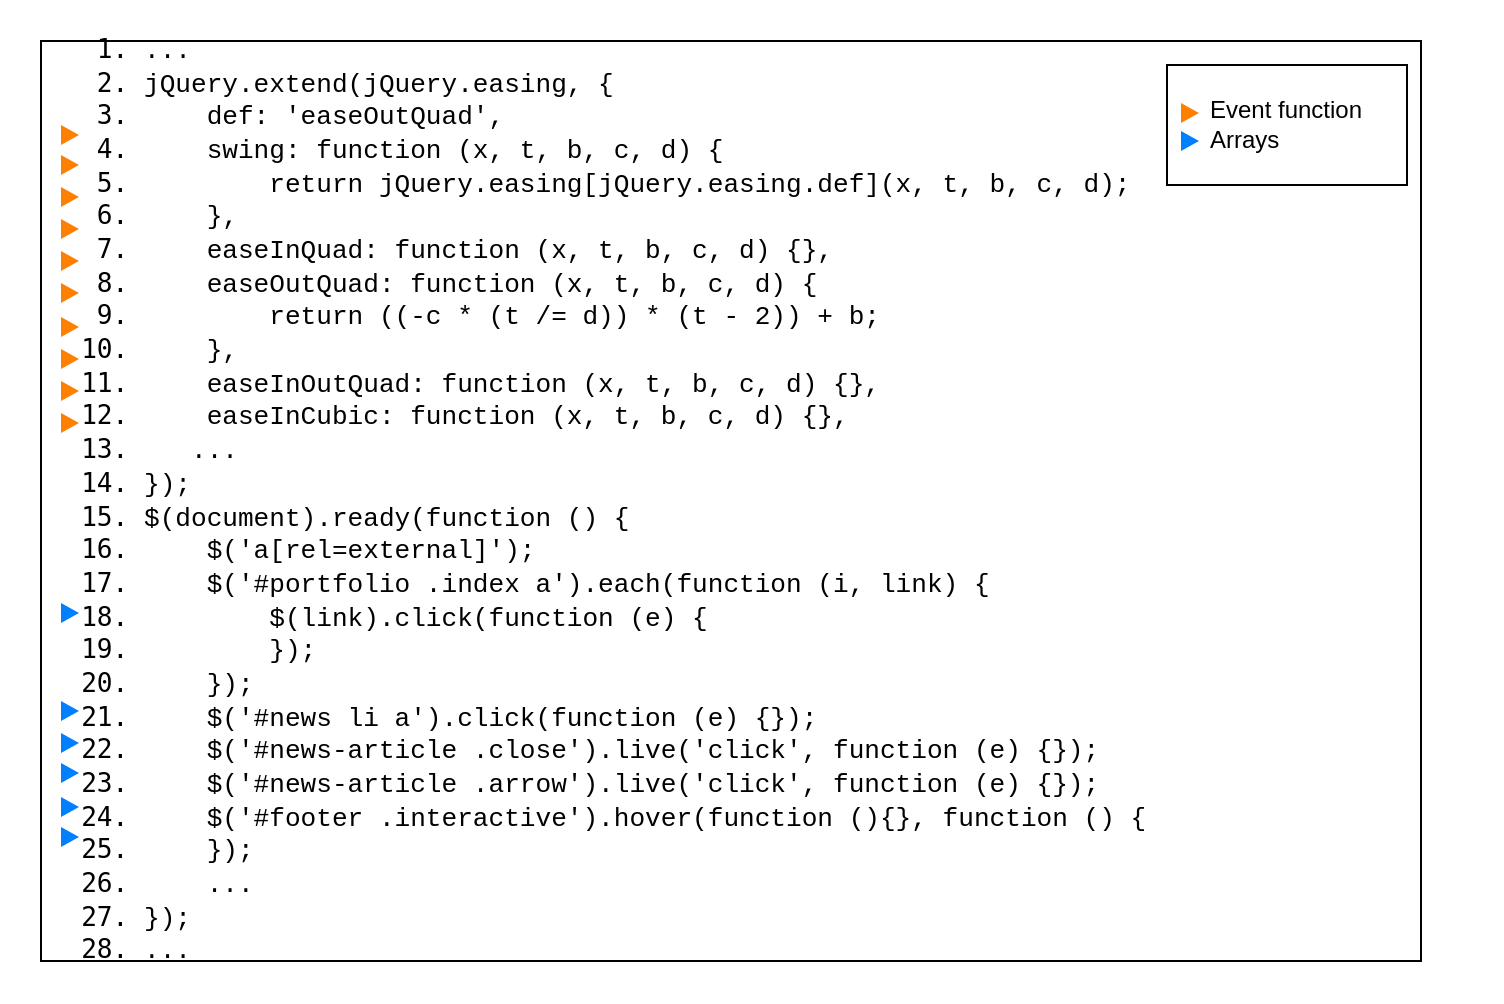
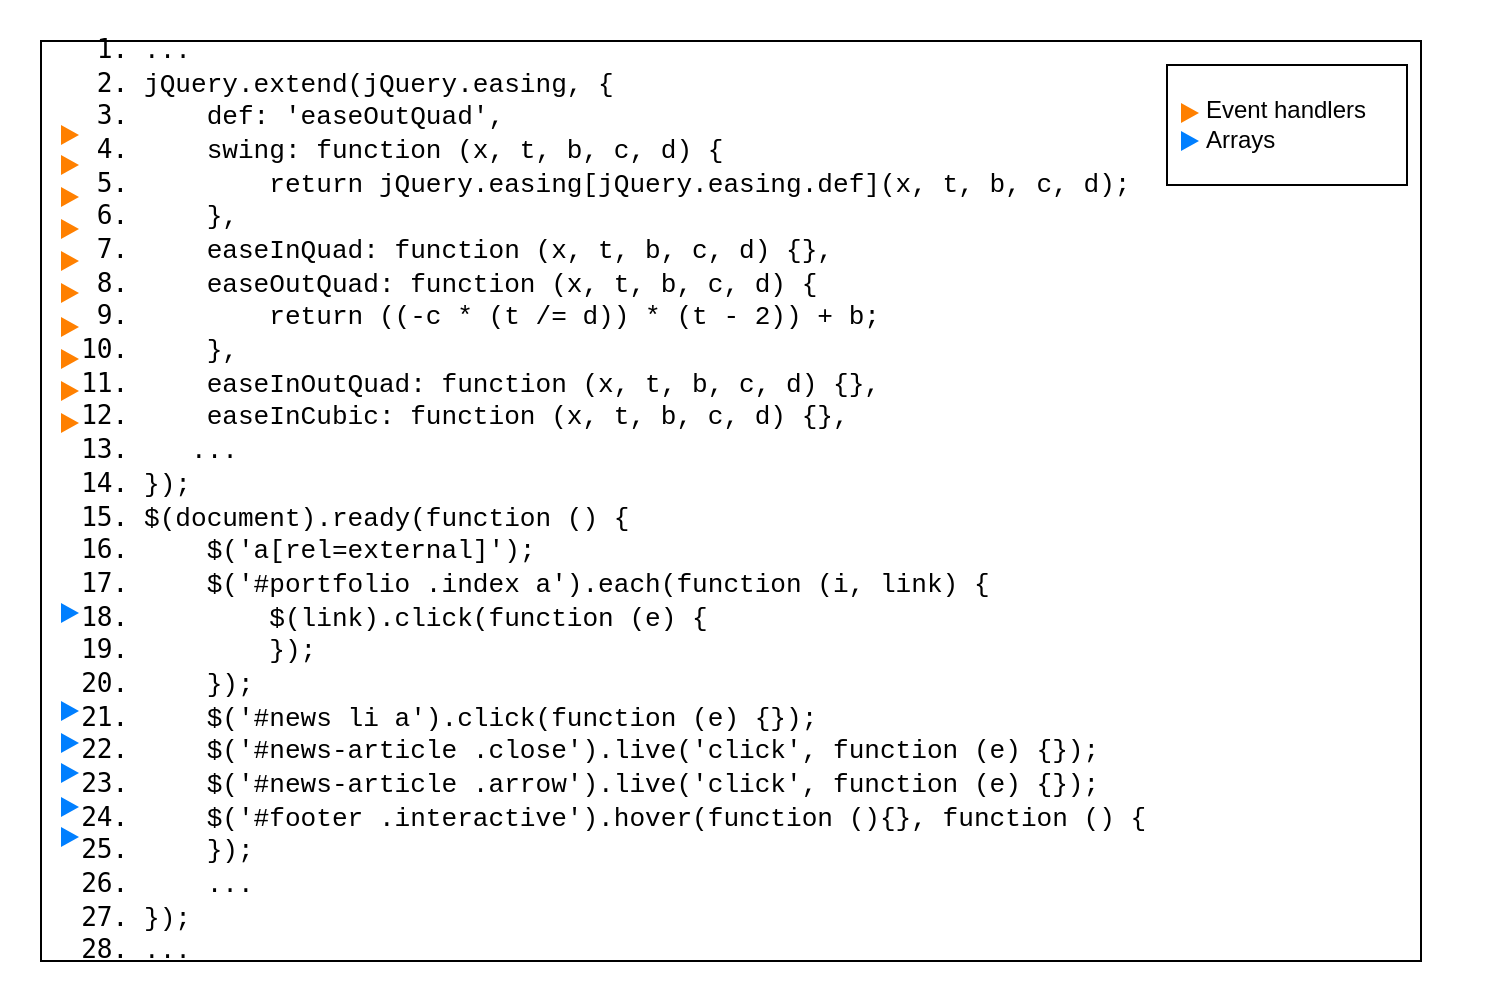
- <mxCell id="3" value="&lt;div style=&quot;text-align: left&quot;&gt;&lt;span&gt;Event function&lt;/span&gt;&lt;/div&gt;&lt;div style=&quot;text-align: left&quot;&gt;&lt;span&gt;Arrays&lt;/span&gt;&lt;/div&gt;" style="rounded=0;whiteSpace=wrap;html=1;fillColor=none;" vertex="1" parent="1"><mxGeometry x="583" y="32" width="120" height="60" as="geometry" /></mxCell>
+ <mxCell id="3" value="&lt;div style=&quot;text-align: left&quot;&gt;&lt;span&gt;Event handlers&lt;/span&gt;&lt;/div&gt;&lt;div style=&quot;text-align: left&quot;&gt;&lt;span&gt;Arrays&lt;/span&gt;&lt;/div&gt;" style="rounded=0;whiteSpace=wrap;html=1;fillColor=none;" vertex="1" parent="1"><mxGeometry x="583" y="32" width="120" height="60" as="geometry" /></mxCell>
